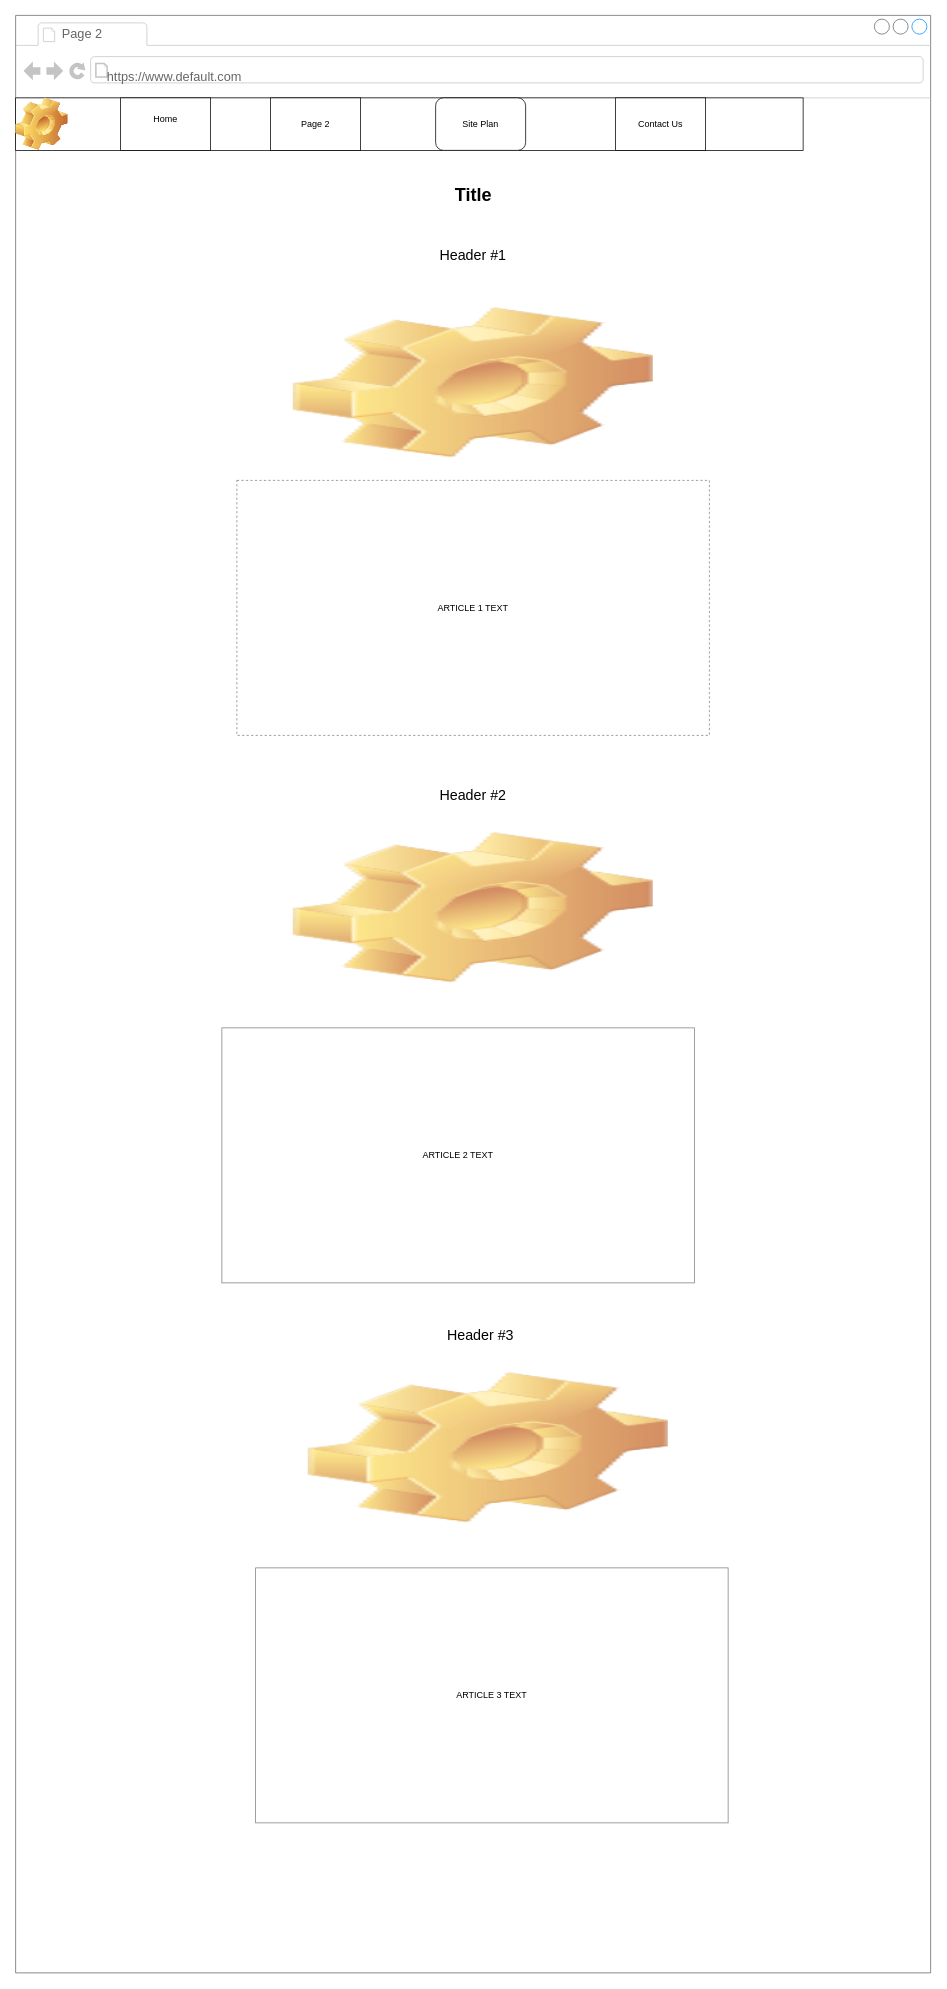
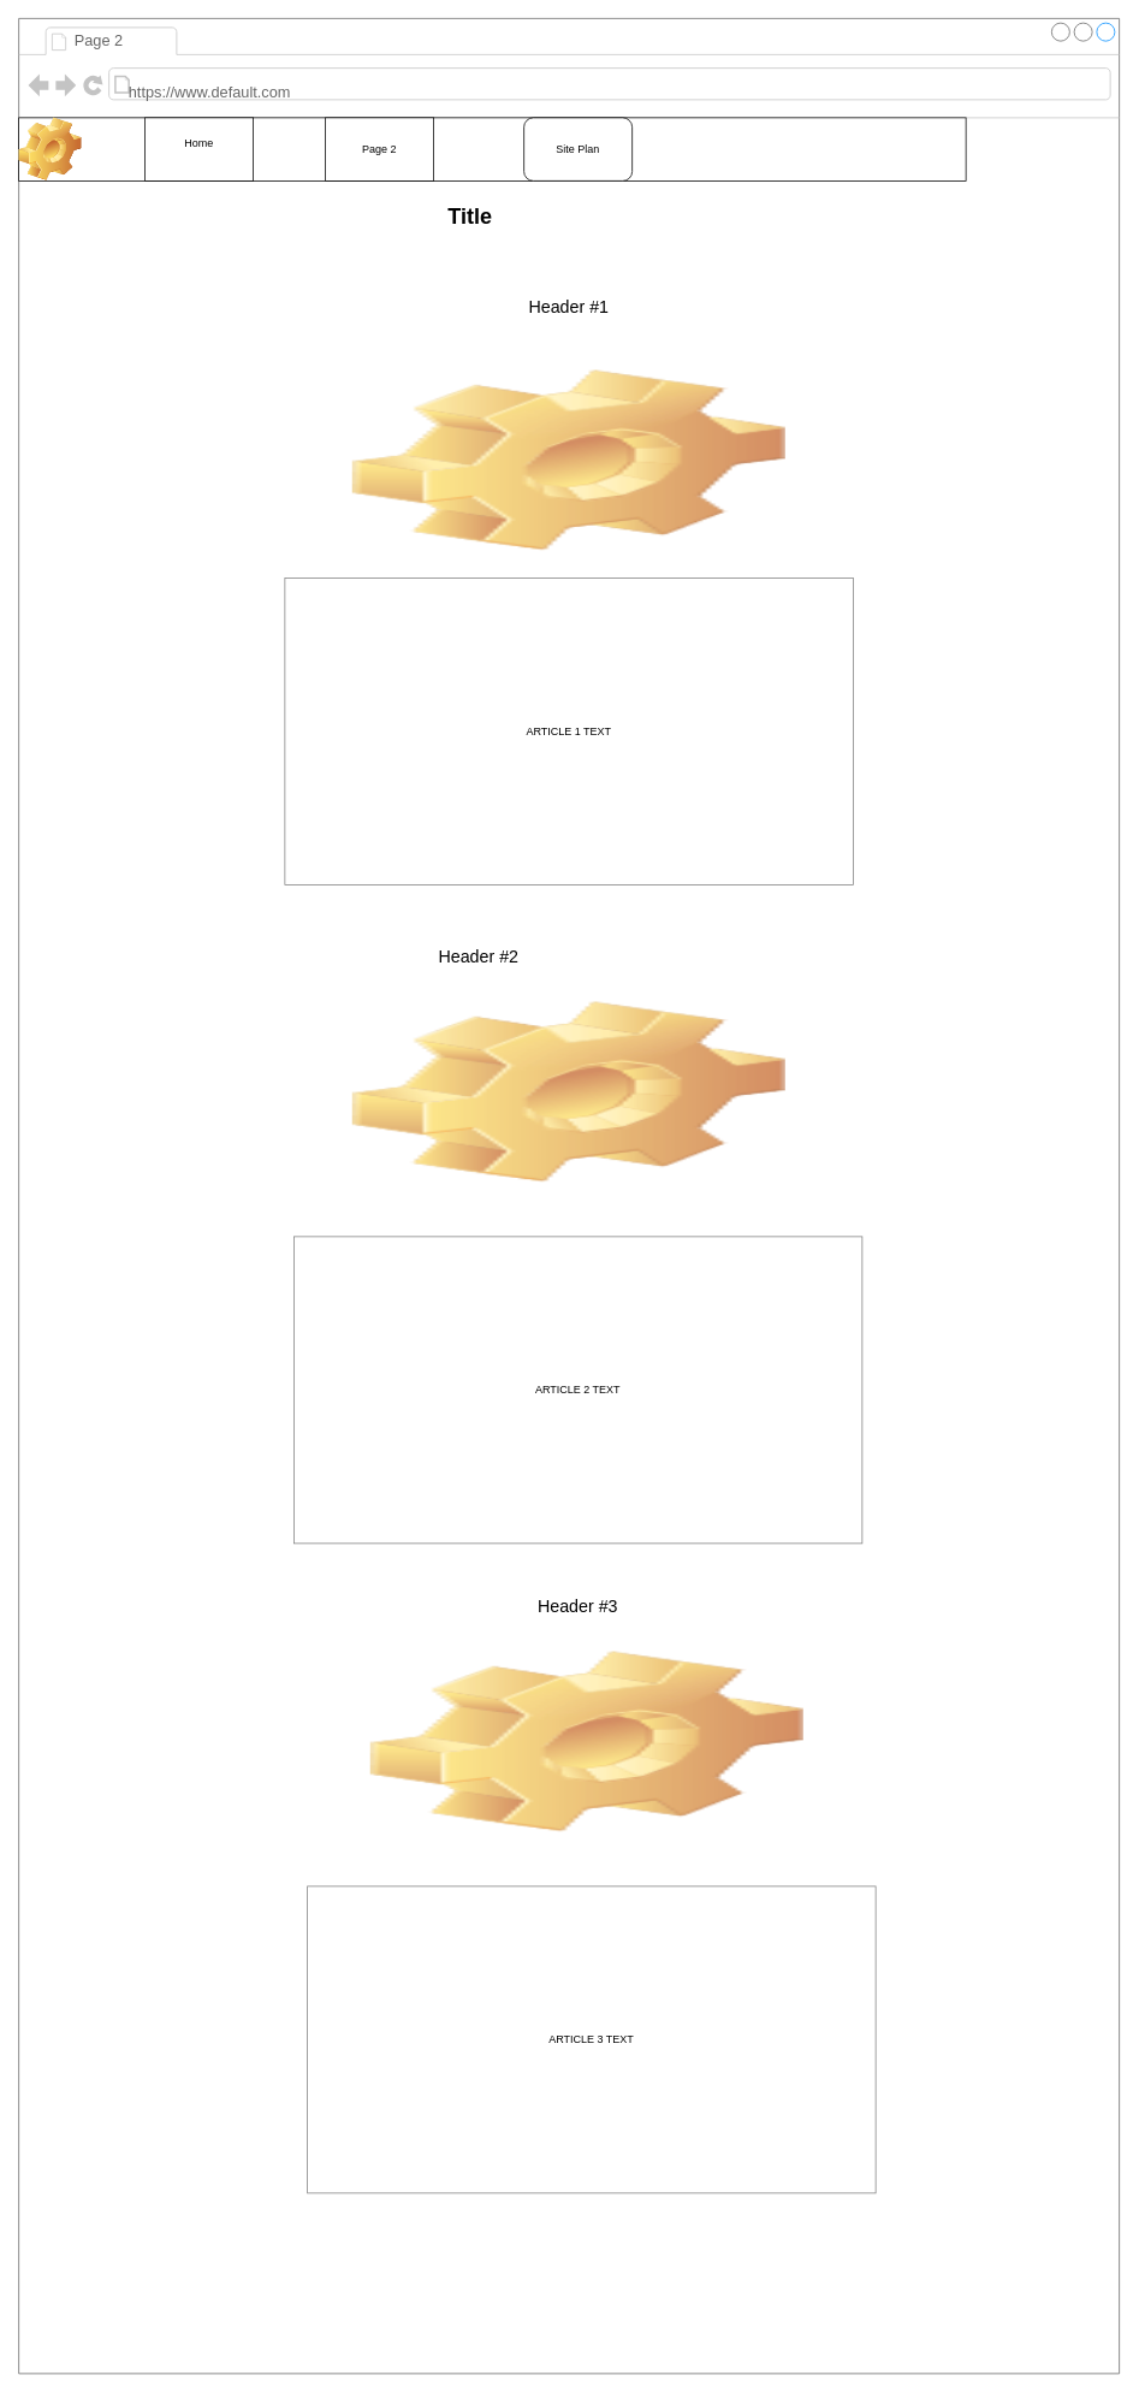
- <mxCell id="10" value="&lt;div&gt;Contact Us&lt;/div&gt;" style="rounded=0;whiteSpace=wrap;html=1;" vertex="1" parent="2"><mxGeometry x="800" y="110" width="120" height="70" as="geometry" /></mxCell>
- <mxCell id="12" value="&lt;div&gt;Title&lt;/div&gt;" style="text;strokeColor=none;fillColor=none;html=1;fontSize=24;fontStyle=1;verticalAlign=middle;align=center;" vertex="1" parent="2"><mxGeometry x="505" y="210" width="210" height="60" as="geometry" /></mxCell>
+ <mxCell id="12" value="&lt;div&gt;Title&lt;/div&gt;" style="text;strokeColor=none;fillColor=none;html=1;fontSize=24;fontStyle=1;verticalAlign=middle;align=center;" vertex="1" parent="2"><mxGeometry x="395" y="190" width="210" height="60" as="geometry" /></mxCell>
- <mxCell id="11" value="ARTICLE 1 TEXT" style="rounded=0;whiteSpace=wrap;html=1;opacity=50;dashed=1;" vertex="1" parent="2"><mxGeometry x="295" y="620" width="630" height="340" as="geometry" /></mxCell>
+ <mxCell id="11" value="ARTICLE 1 TEXT" style="rounded=0;whiteSpace=wrap;html=1;opacity=50;" vertex="1" parent="2"><mxGeometry x="295" y="620" width="630" height="340" as="geometry" /></mxCell>
- <mxCell id="14" value="&lt;div&gt;&lt;font style=&quot;font-size: 19px;&quot;&gt;Header #2&lt;/font&gt;&lt;/div&gt;" style="rounded=0;whiteSpace=wrap;html=1;opacity=50;strokeColor=none;" vertex="1" parent="2"><mxGeometry x="550" y="1010" width="120" height="60" as="geometry" /></mxCell>
+ <mxCell id="14" value="&lt;div&gt;&lt;font style=&quot;font-size: 19px;&quot;&gt;Header #2&lt;/font&gt;&lt;/div&gt;" style="rounded=0;whiteSpace=wrap;html=1;opacity=50;strokeColor=none;" vertex="1" parent="2"><mxGeometry x="450" y="1010" width="120" height="60" as="geometry" /></mxCell>
- <mxCell id="17" value="ARTICLE 2 TEXT" style="rounded=0;whiteSpace=wrap;html=1;opacity=50;" vertex="1" parent="2"><mxGeometry x="275" y="1350" width="630" height="340" as="geometry" /></mxCell>
+ <mxCell id="17" value="ARTICLE 2 TEXT" style="rounded=0;whiteSpace=wrap;html=1;opacity=50;" vertex="1" parent="2"><mxGeometry x="305" y="1350" width="630" height="340" as="geometry" /></mxCell>
